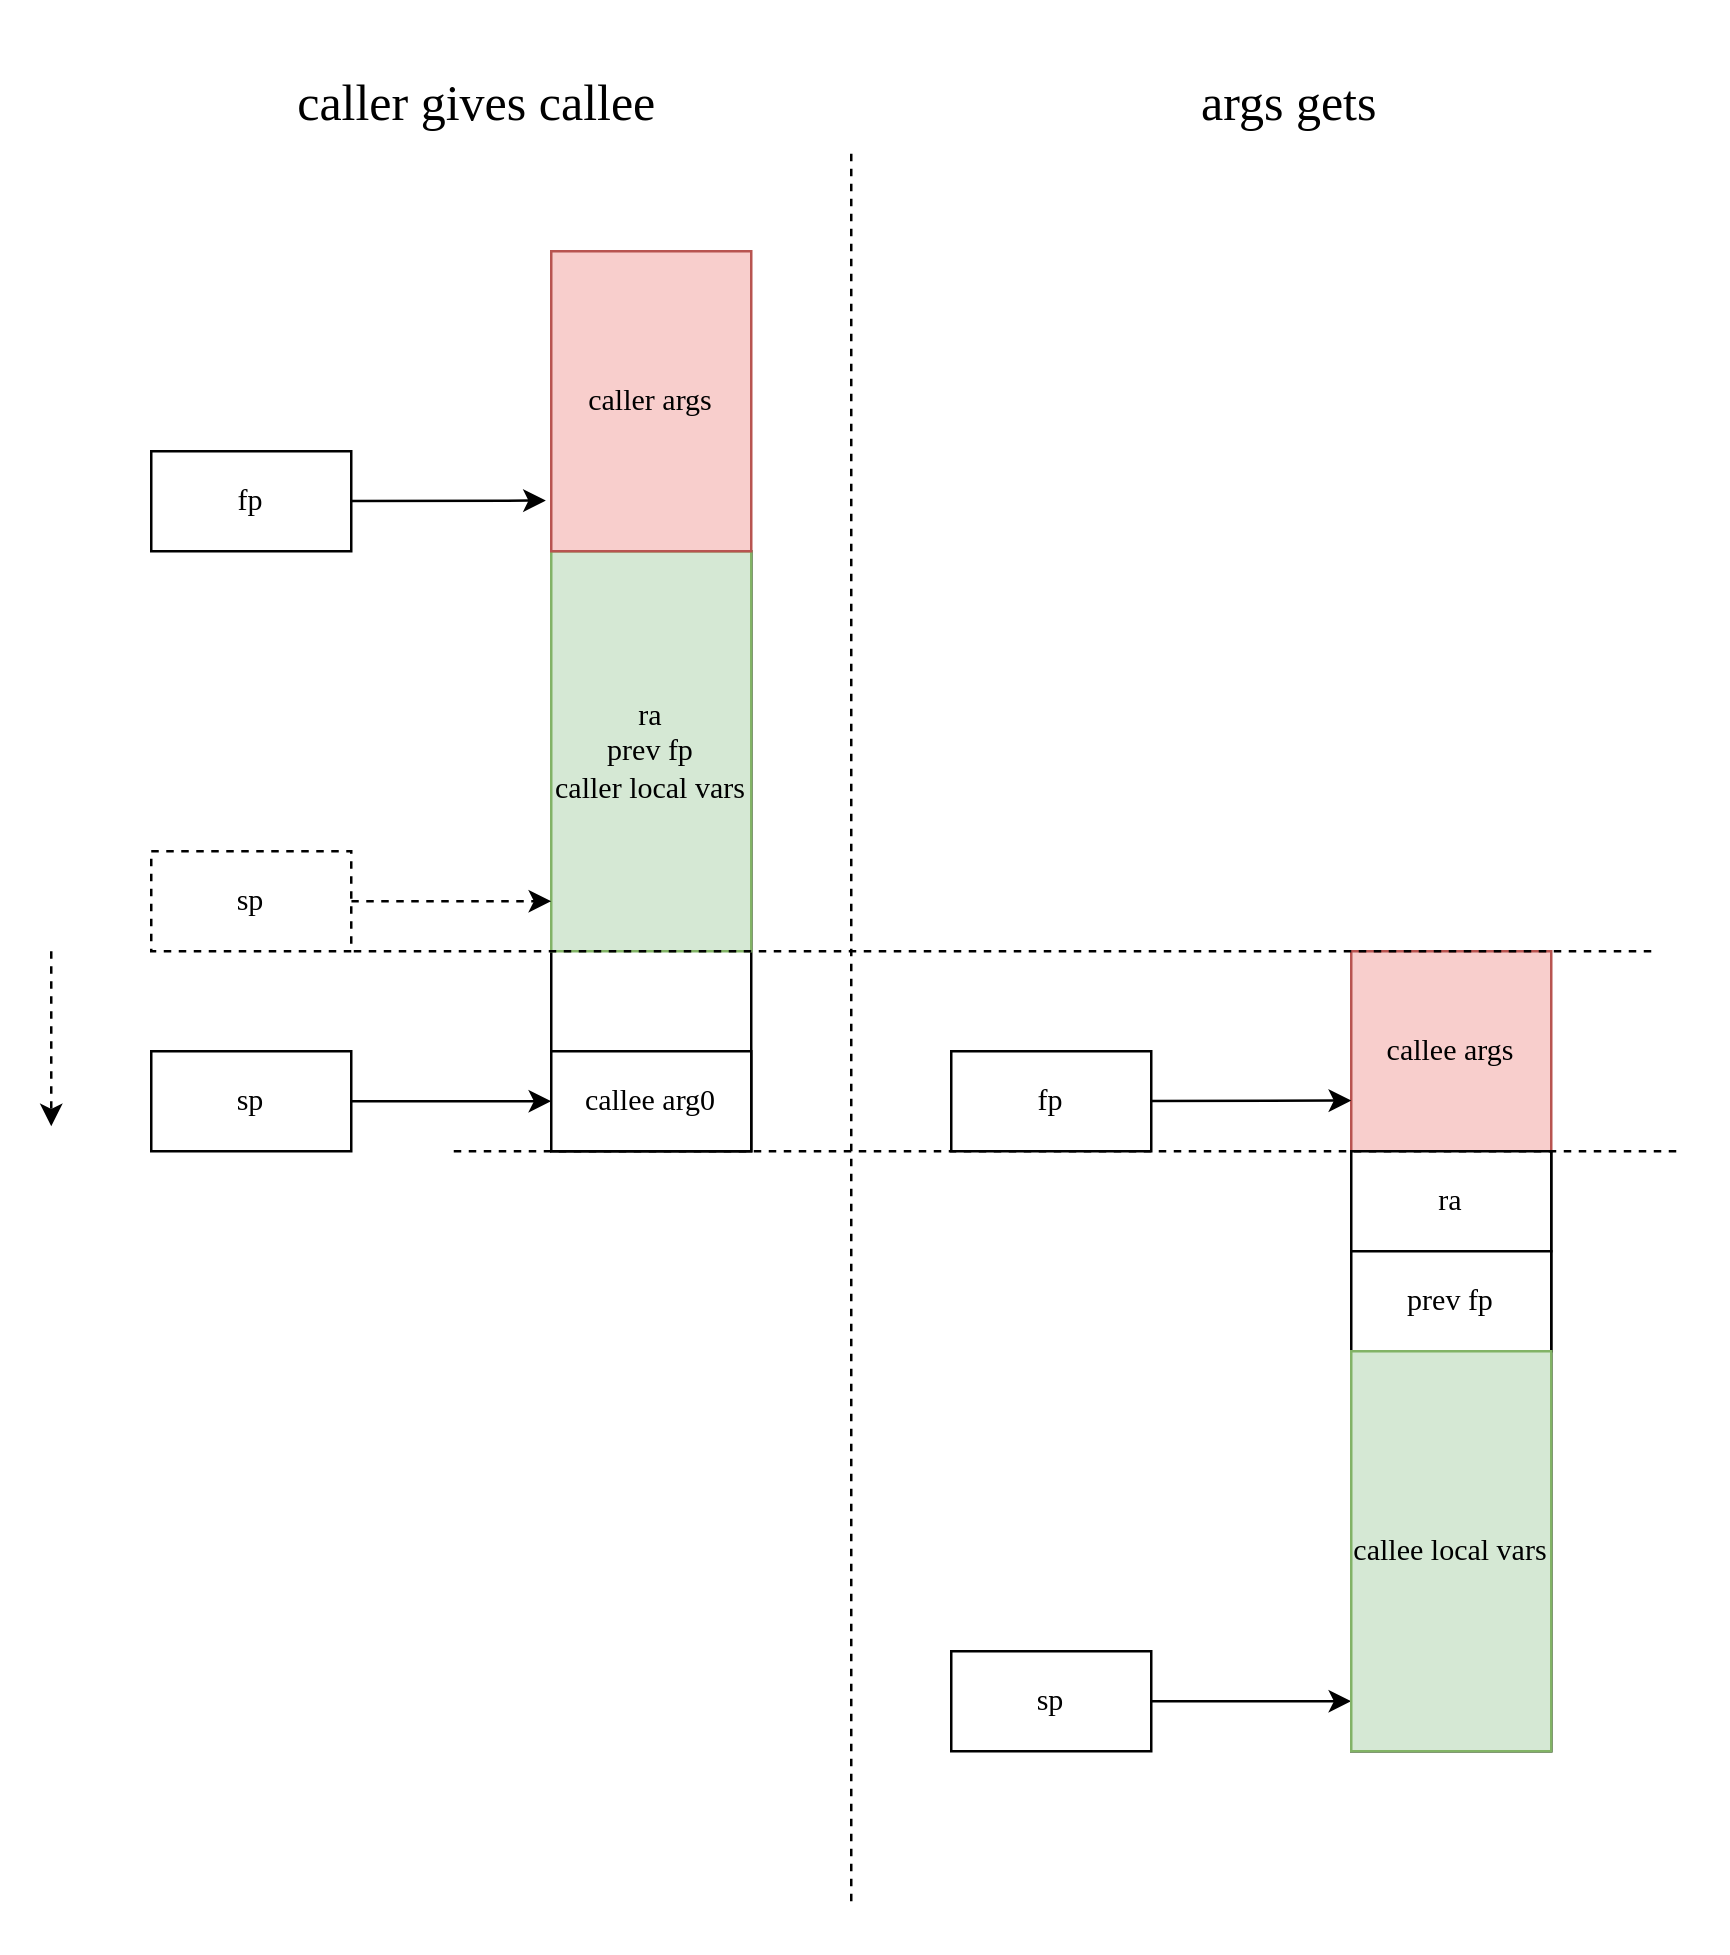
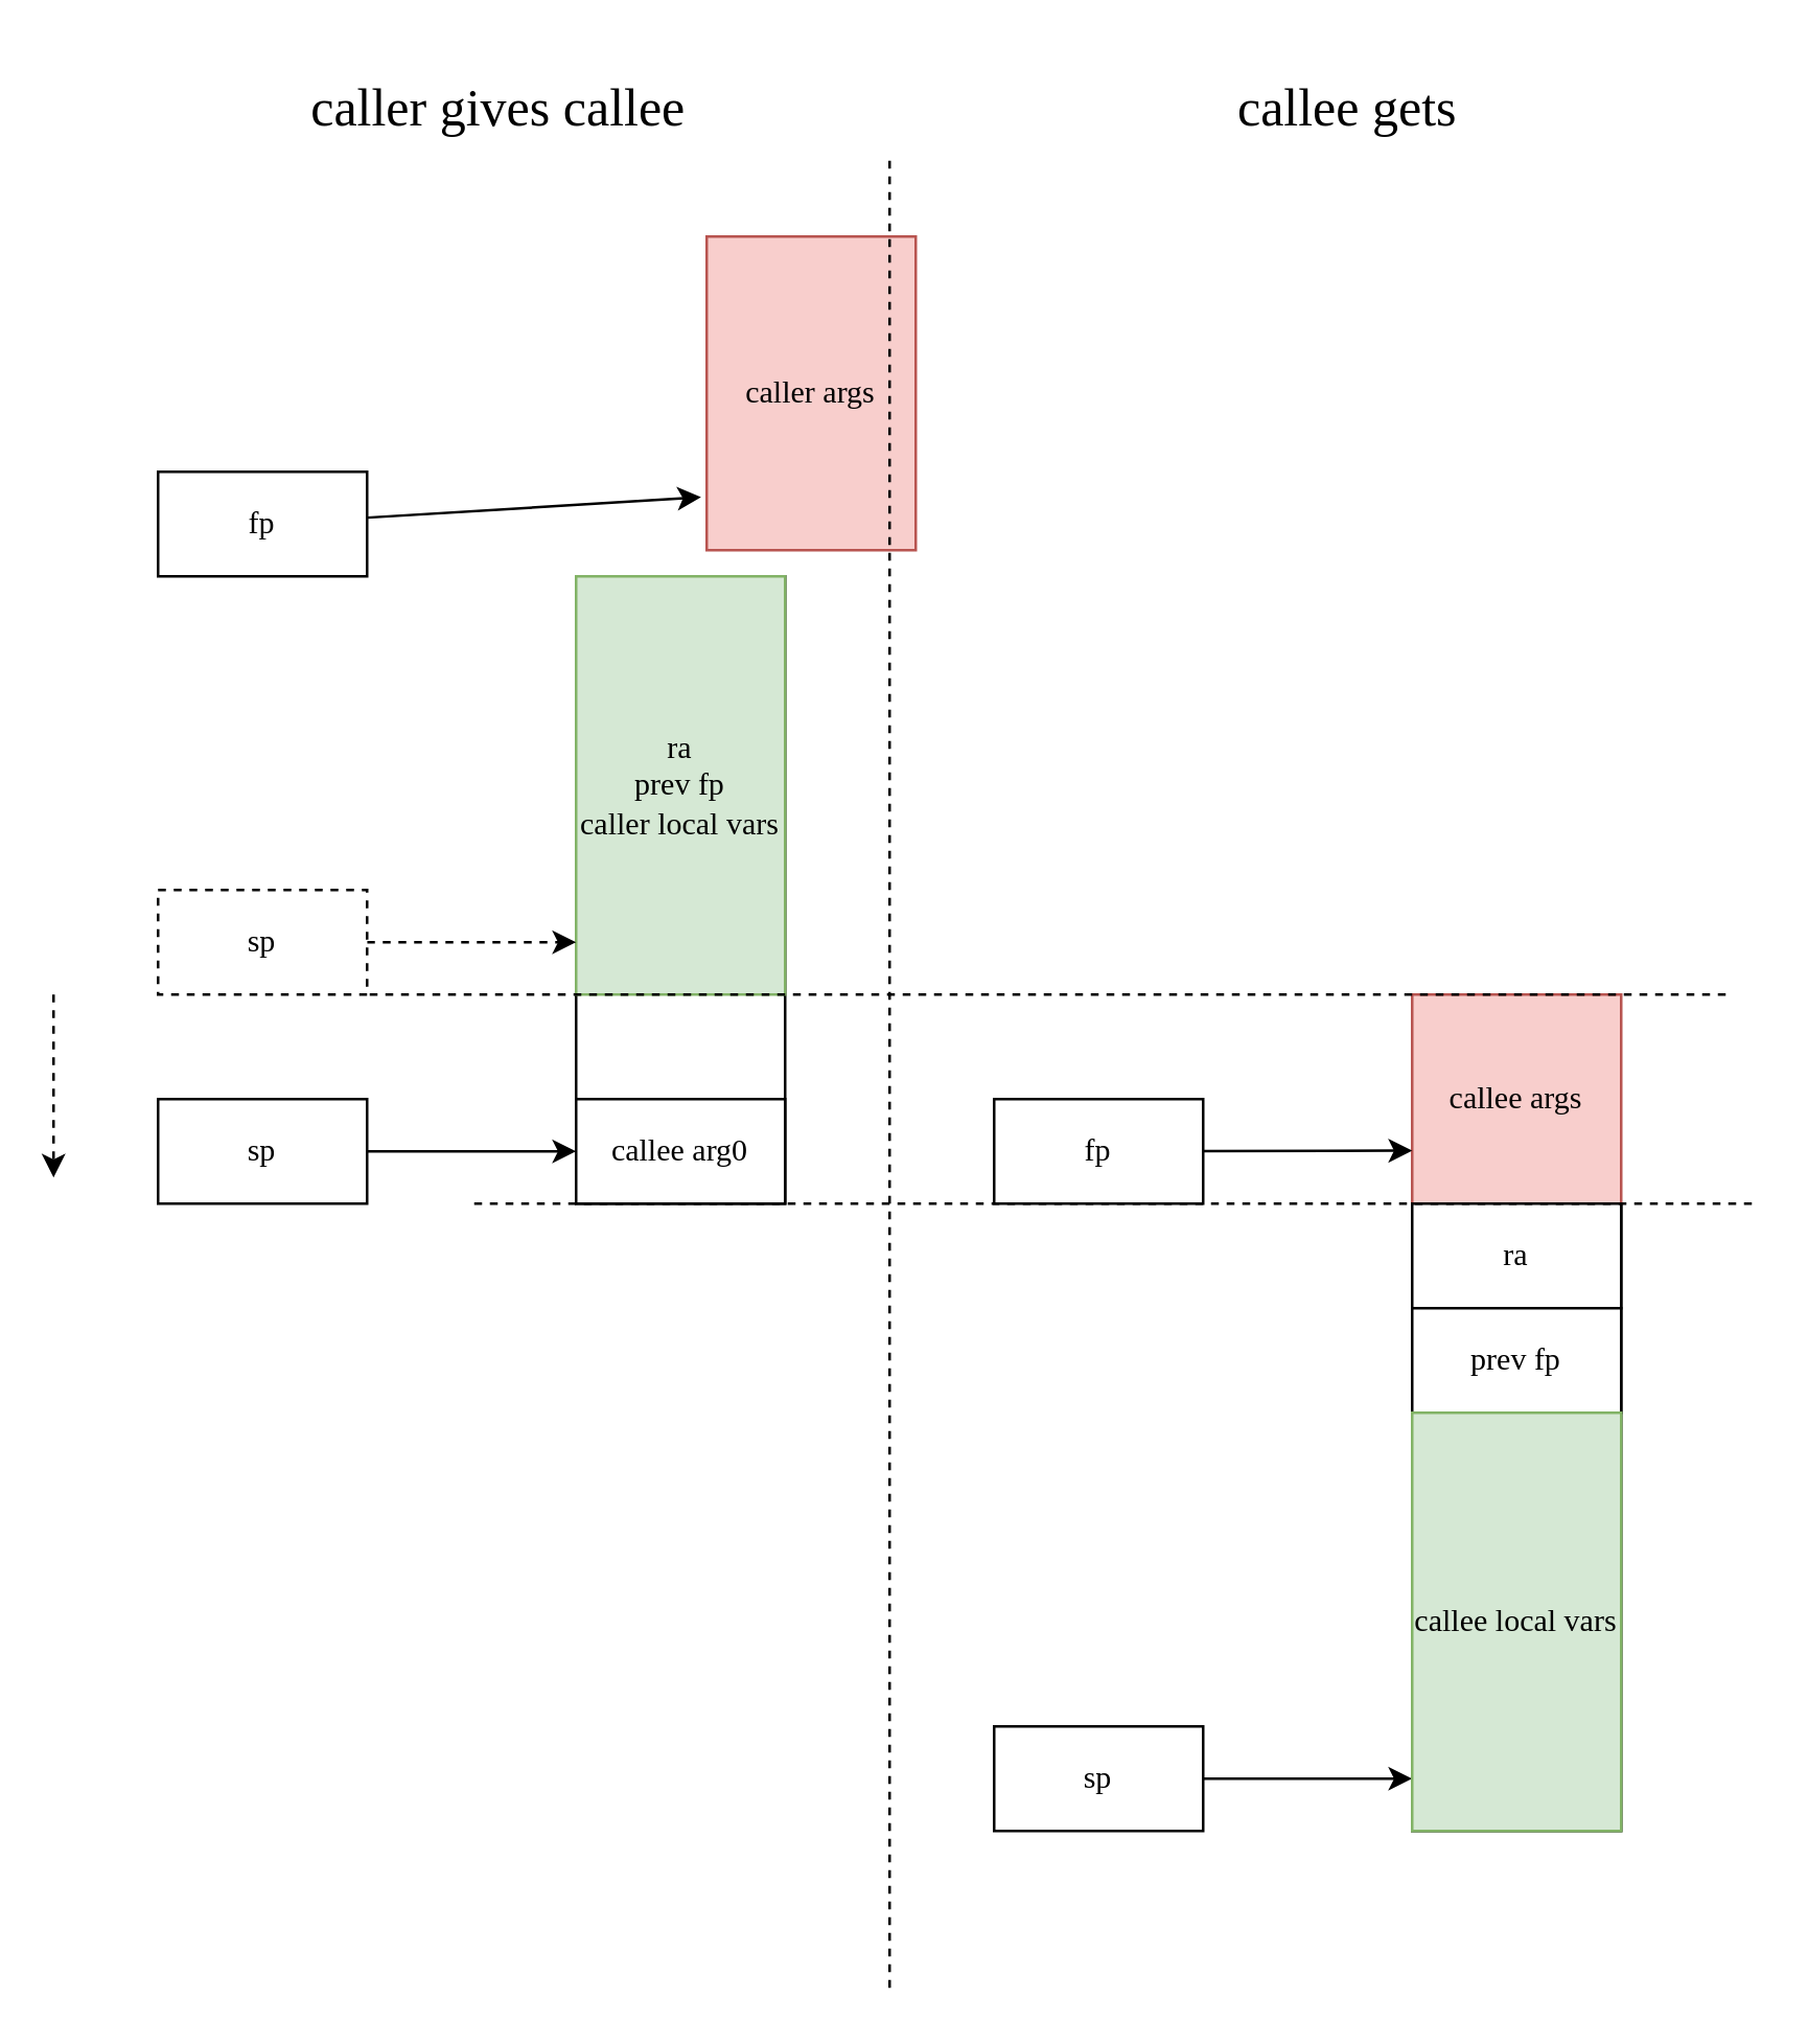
- <mxCell id="20" value="args gets" style="text;html=1;align=center;verticalAlign=middle;resizable=0;points=[];autosize=1;strokeColor=none;fillColor=none;fontFamily=Times New Roman;fontSize=20;" parent="1" vertex="1"><mxGeometry x="460" y="20" width="110" height="40" as="geometry" /></mxCell>
+ <mxCell id="20" value="callee gets" style="text;html=1;align=center;verticalAlign=middle;resizable=0;points=[];autosize=1;strokeColor=none;fillColor=none;fontFamily=Times New Roman;fontSize=20;" parent="1" vertex="1"><mxGeometry x="460" y="20" width="110" height="40" as="geometry" /></mxCell>
- <mxCell id="8" value="caller args" style="rounded=0;whiteSpace=wrap;html=1;fontFamily=Times New Roman;fillColor=#f8cecc;strokeColor=#b85450;" parent="1" vertex="1"><mxGeometry x="220" y="100" width="80" height="120" as="geometry" /></mxCell>
+ <mxCell id="8" value="caller args" style="rounded=0;whiteSpace=wrap;html=1;fontFamily=Times New Roman;fillColor=#f8cecc;strokeColor=#b85450;" parent="1" vertex="1"><mxGeometry x="270" y="90" width="80" height="120" as="geometry" /></mxCell>
